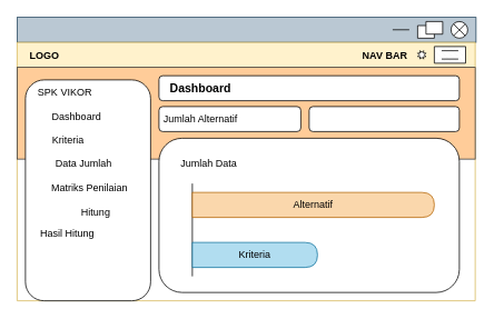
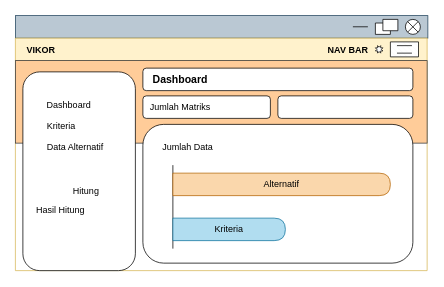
- <mxCell id="3" value="    LOGO                                                                                                             NAV BAR" style="swimlane;align=left;startSize=30;fillColor=#fff2cc;strokeColor=#d6b656;" parent="1" vertex="1"><mxGeometry x="20" y="50" width="549" height="310" as="geometry" /></mxCell>
+ <mxCell id="3" value="    VIKOR                                                                                                             NAV BAR" style="swimlane;align=left;startSize=30;fillColor=#fff2cc;strokeColor=#d6b656;" parent="1" vertex="1"><mxGeometry x="20" y="50" width="549" height="310" as="geometry" /></mxCell>
- <mxCell id="14" value="SPK VIKOR" style="text;html=1;align=center;verticalAlign=middle;whiteSpace=wrap;rounded=0;" parent="3" vertex="1"><mxGeometry x="20" y="50" width="75" height="20" as="geometry" /></mxCell>
- <mxCell id="15" value="Jumlah Alternatif" style="text;html=1;align=center;verticalAlign=middle;whiteSpace=wrap;rounded=0;" parent="3" vertex="1"><mxGeometry x="170" y="82" width="100" height="20" as="geometry" /></mxCell>
+ <mxCell id="15" value="Jumlah Matriks" style="text;html=1;align=center;verticalAlign=middle;whiteSpace=wrap;rounded=0;" parent="3" vertex="1"><mxGeometry x="170" y="82" width="100" height="20" as="geometry" /></mxCell>
- <mxCell id="18" value="Data Jumlah" style="text;html=1;align=center;verticalAlign=middle;whiteSpace=wrap;rounded=0;" parent="3" vertex="1"><mxGeometry x="40" y="135" width="80" height="20" as="geometry" /></mxCell>
+ <mxCell id="18" value="Data Alternatif" style="text;html=1;align=center;verticalAlign=middle;whiteSpace=wrap;rounded=0;" parent="3" vertex="1"><mxGeometry x="40" y="135" width="80" height="20" as="geometry" /></mxCell>
- <mxCell id="17" value="Matriks Penilaian" style="text;html=1;align=center;verticalAlign=middle;whiteSpace=wrap;rounded=0;" parent="3" vertex="1"><mxGeometry x="37.5" y="165" width="97.5" height="20" as="geometry" /></mxCell>
